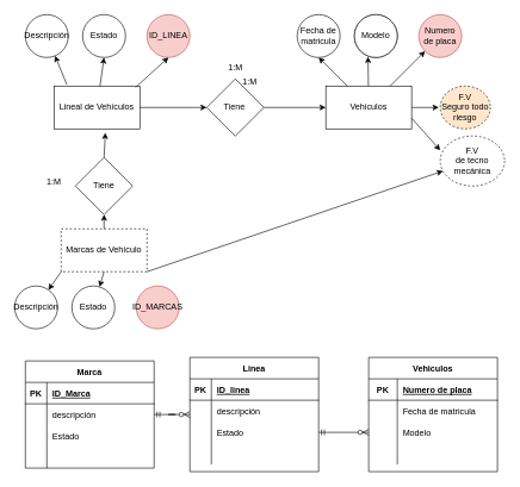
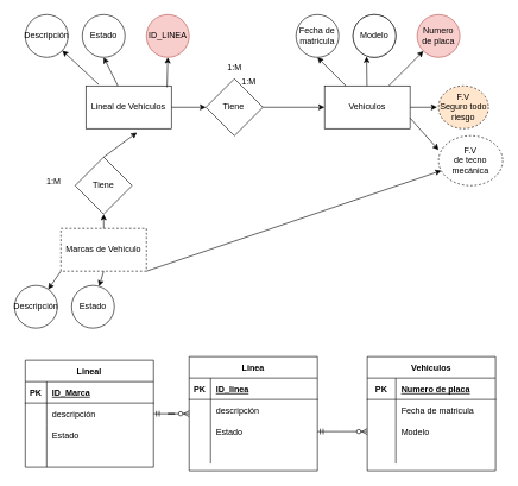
- <mxCell id="7" value="Lineal de Vehículos" style="rounded=0;whiteSpace=wrap;html=1;" vertex="1" parent="1"><mxGeometry x="75" y="120" width="120" height="60" as="geometry" /></mxCell>
+ <mxCell id="7" value="Lineal de Vehículos" style="rounded=0;whiteSpace=wrap;html=1;" vertex="1" parent="1"><mxGeometry x="120" y="120" width="120" height="60" as="geometry" /></mxCell>
- <mxCell id="10" value="ID_MARCAS" style="ellipse;whiteSpace=wrap;html=1;aspect=fixed;fillColor=#f8cecc;strokeColor=#b85450;" vertex="1" parent="1"><mxGeometry x="190" y="400" width="60" height="60" as="geometry" /></mxCell>
- <mxCell id="36" value="Marca" style="shape=table;startSize=30;container=1;collapsible=1;childLayout=tableLayout;fixedRows=1;rowLines=0;fontStyle=1;align=center;resizeLast=1;" vertex="1" parent="1"><mxGeometry x="35" y="505" width="180" height="150" as="geometry" /></mxCell>
+ <mxCell id="36" value="Lineal" style="shape=table;startSize=30;container=1;collapsible=1;childLayout=tableLayout;fixedRows=1;rowLines=0;fontStyle=1;align=center;resizeLast=1;" vertex="1" parent="1"><mxGeometry x="35" y="505" width="180" height="150" as="geometry" /></mxCell>
